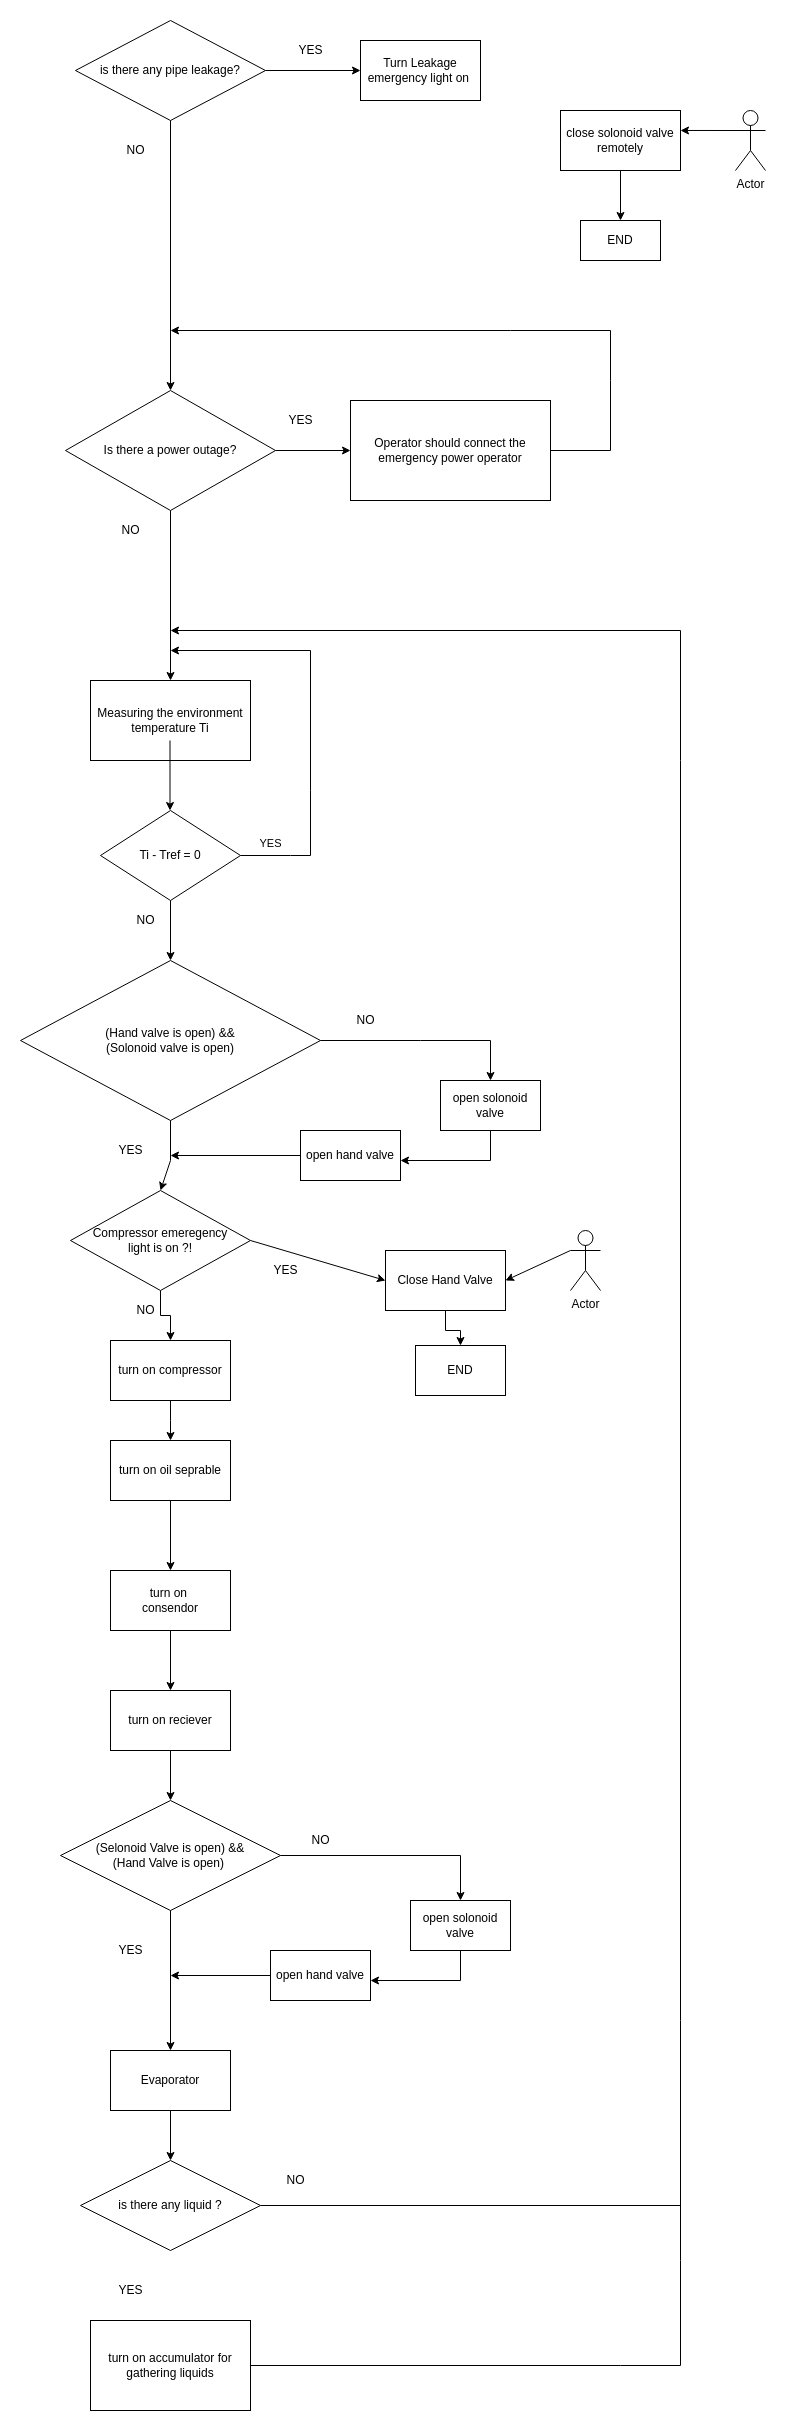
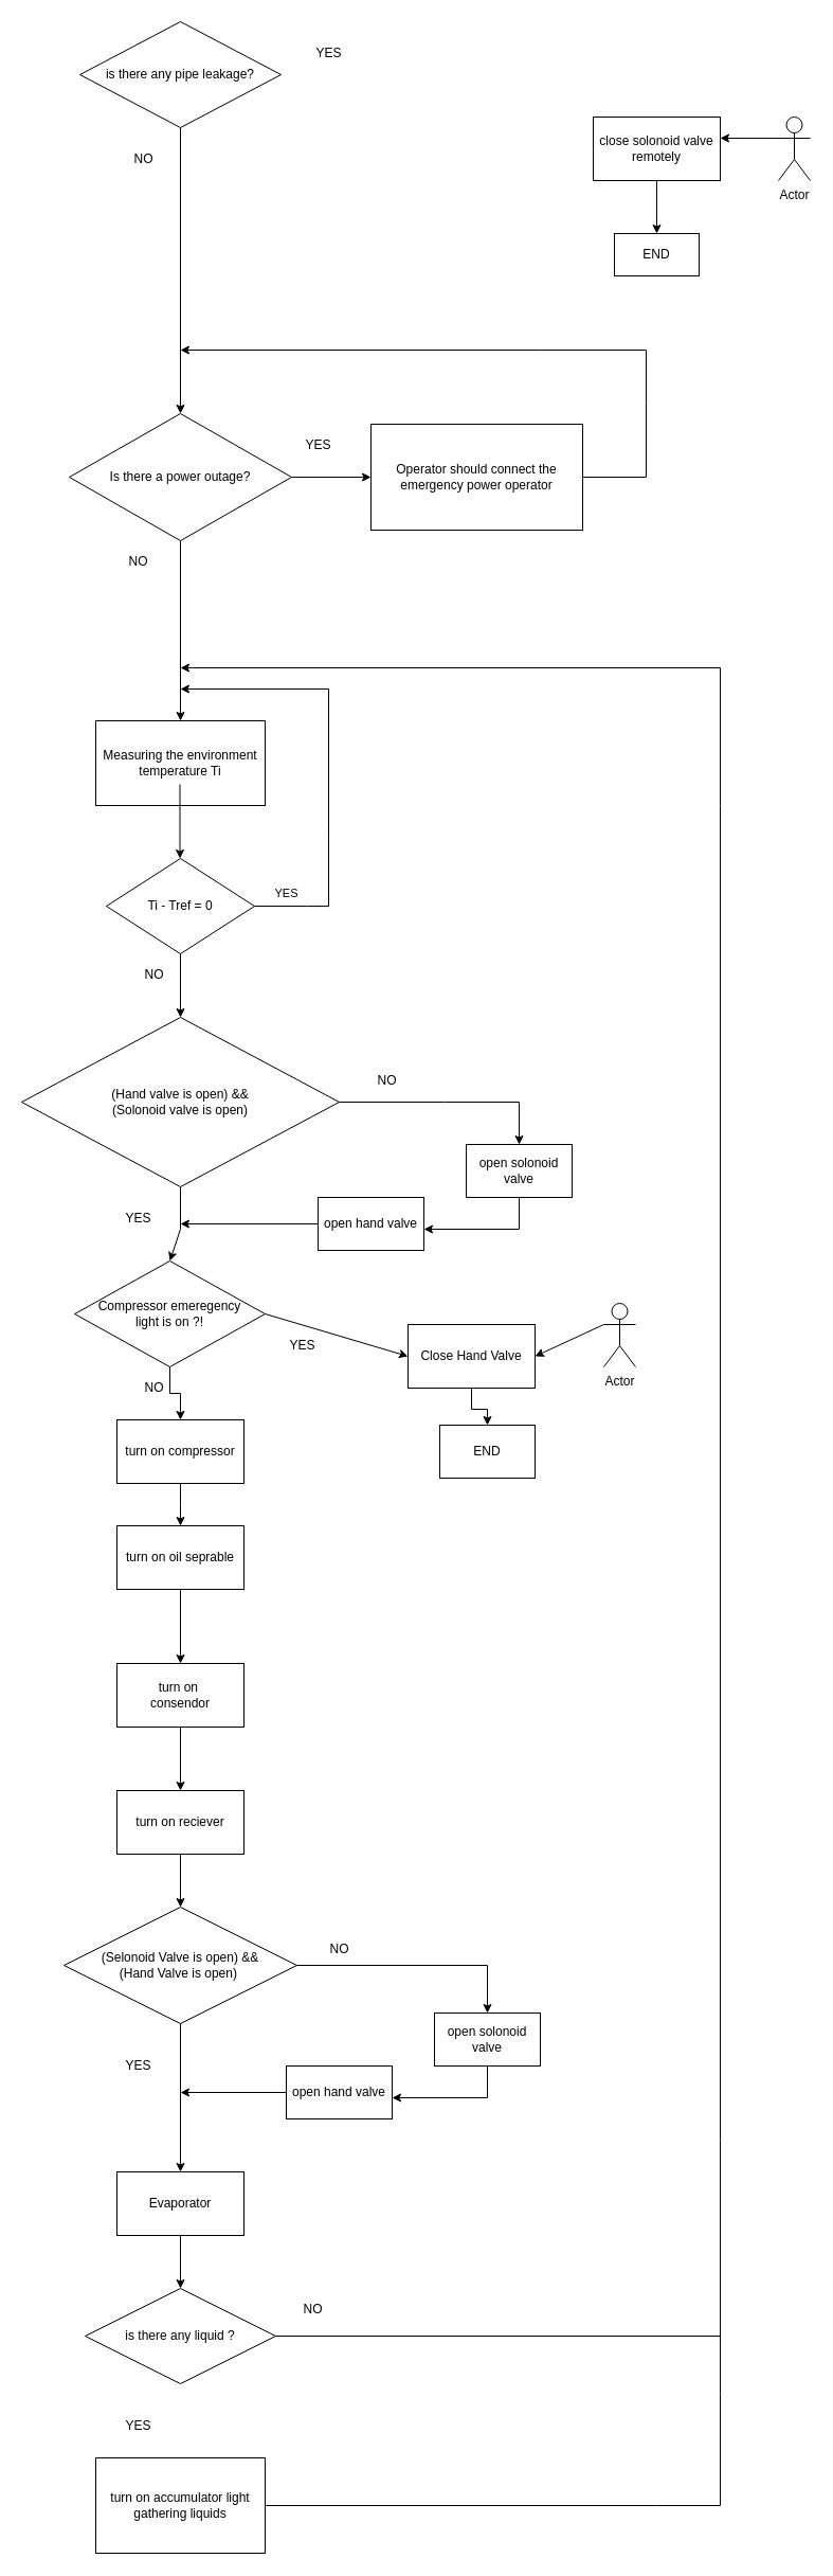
- <mxCell id="53" value="" style="endArrow=classic;html=1;rounded=0;exitX=1;exitY=0.5;exitDx=0;exitDy=0;entryX=0;entryY=0.5;entryDx=0;entryDy=0;" parent="1" source="52" edge="1" target="56"><mxGeometry width="50" height="50" relative="1" as="geometry"><mxPoint x="250" y="290" as="sourcePoint" /><mxPoint x="340" y="270" as="targetPoint" /></mxGeometry></mxCell>
- <mxCell id="56" value="Turn Leakage emergency light on&amp;nbsp;" style="rounded=0;whiteSpace=wrap;html=1;" parent="1" vertex="1"><mxGeometry x="360" y="40" width="120" height="60" as="geometry" /></mxCell>
- <mxCell id="34" value="turn on accumulator for gathering liquids" style="rounded=0;whiteSpace=wrap;html=1;" parent="1" vertex="1"><mxGeometry x="90" y="2320" width="160" height="90" as="geometry" /></mxCell>
+ <mxCell id="34" value="turn on accumulator light gathering liquids" style="rounded=0;whiteSpace=wrap;html=1;" parent="1" vertex="1"><mxGeometry x="90" y="2320" width="160" height="90" as="geometry" /></mxCell>
